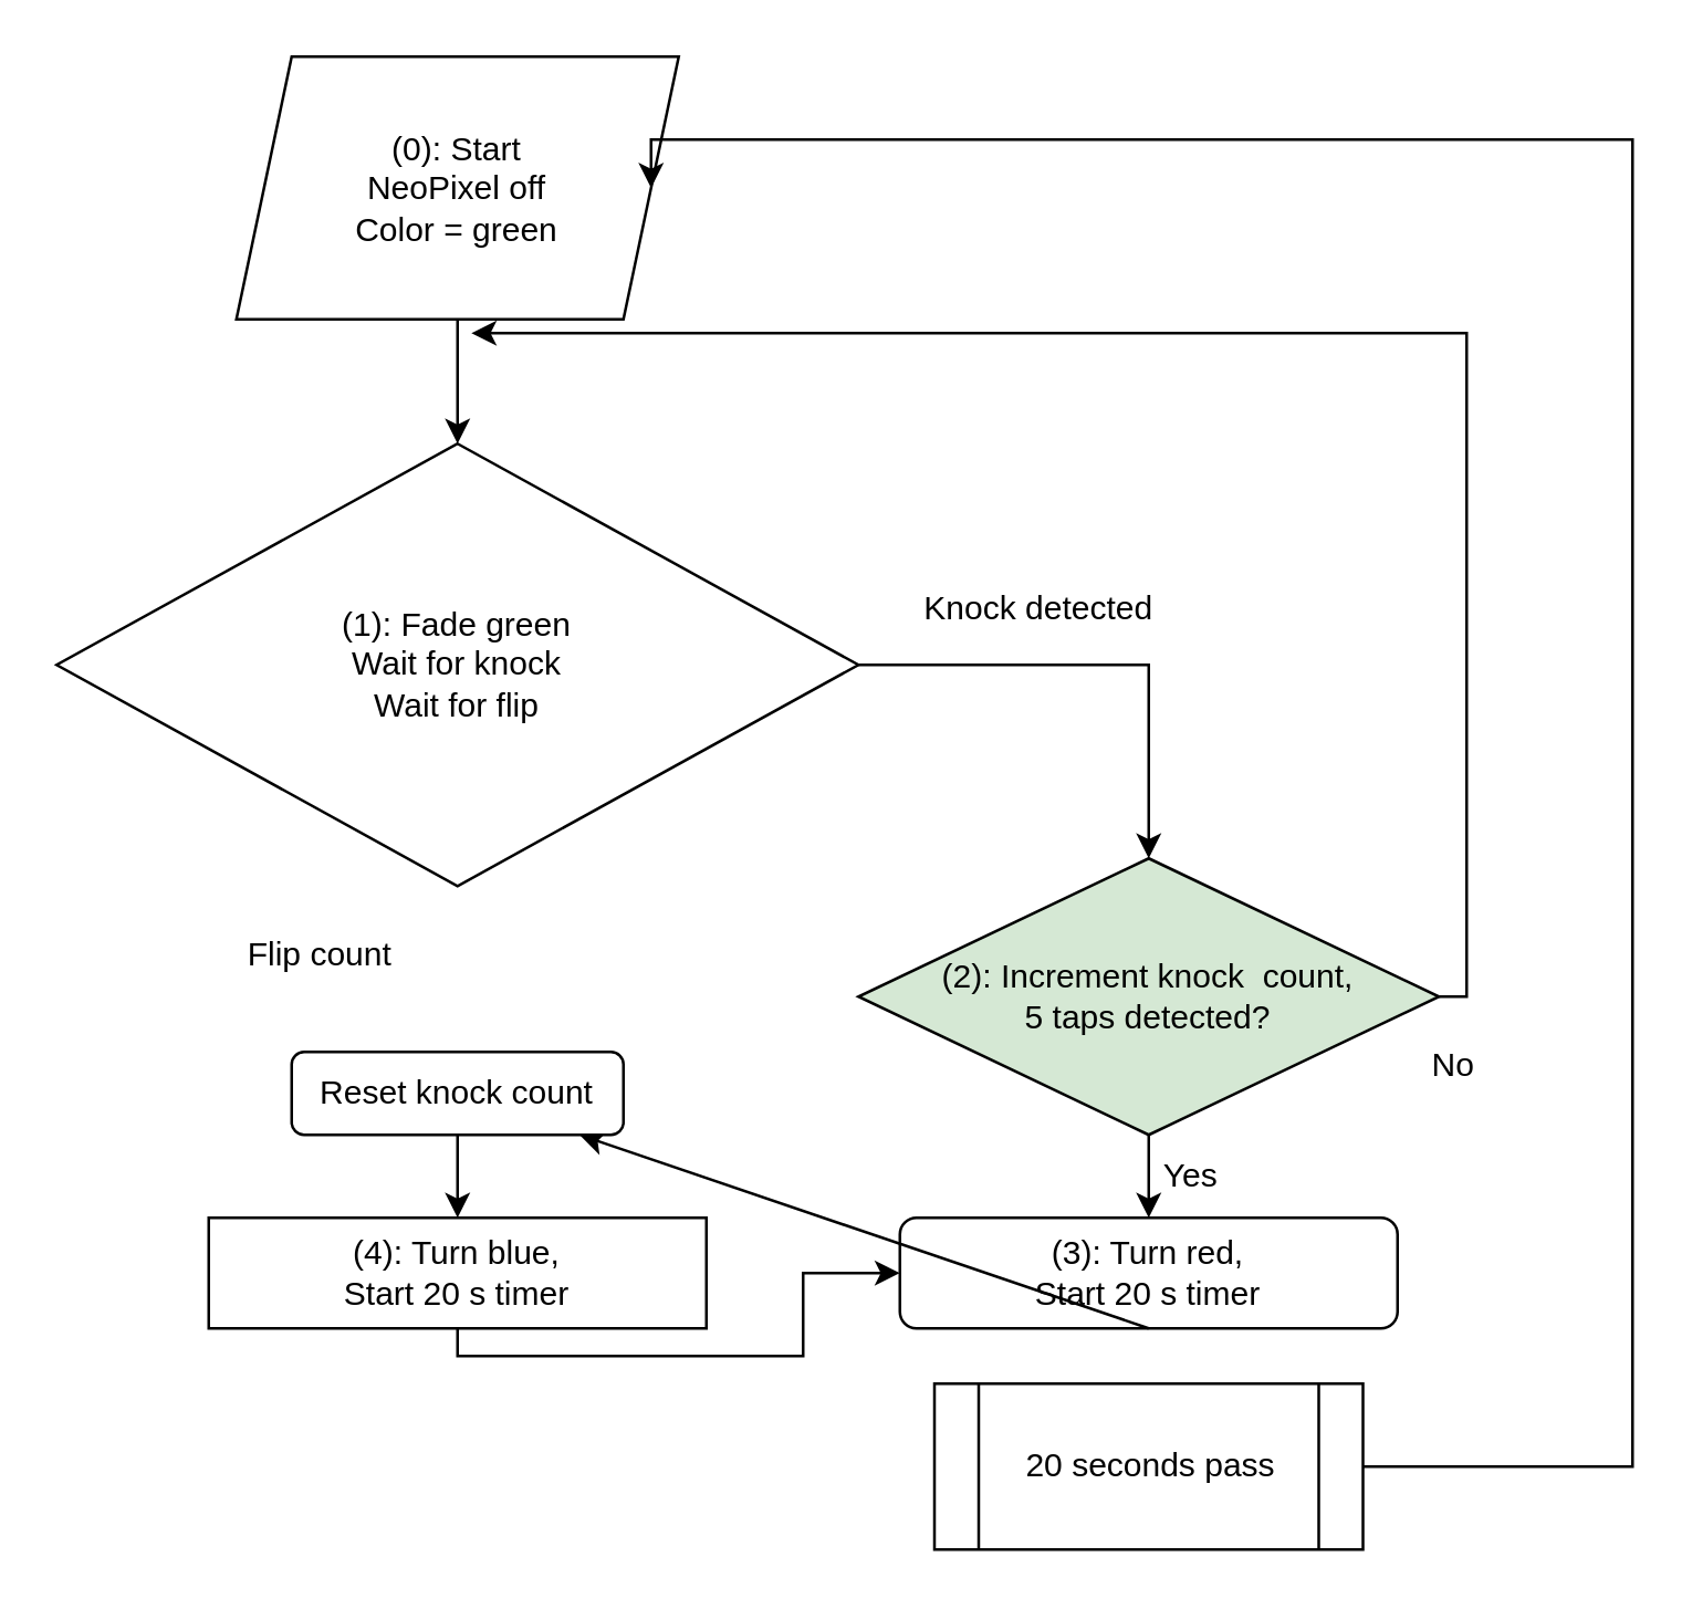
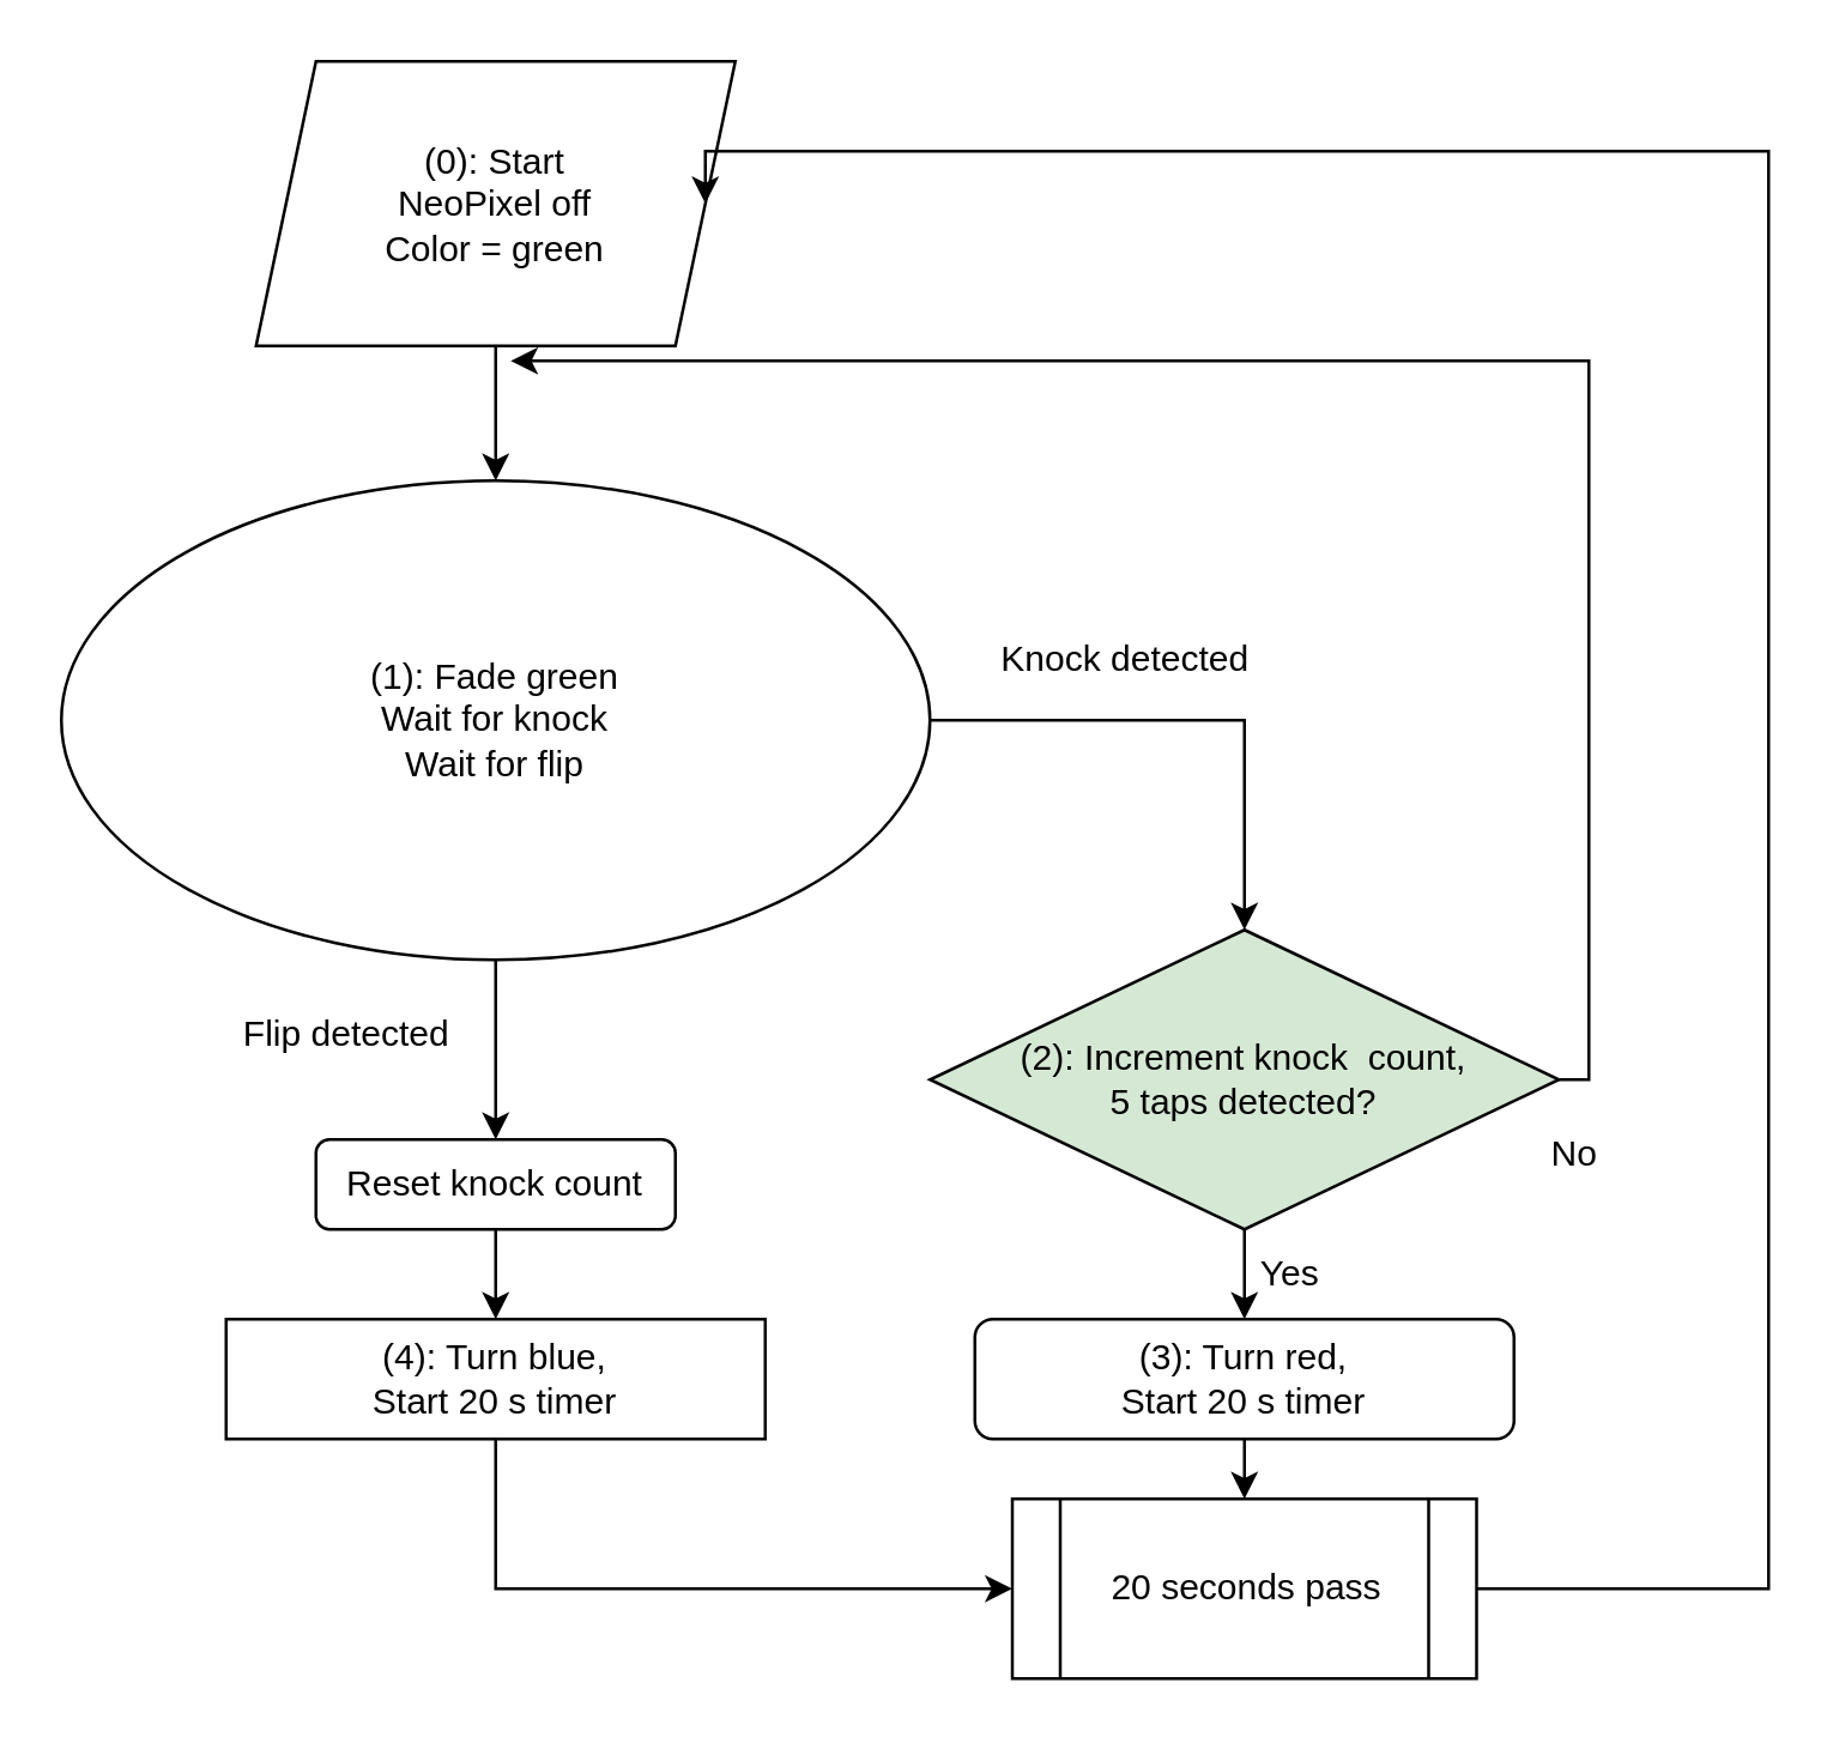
- <mxCell id="2" value="(1): Fade green&lt;div&gt;Wait for knock&lt;/div&gt;&lt;div&gt;Wait for flip&lt;/div&gt;" style="rhombus;whiteSpace=wrap;html=1;" parent="1" vertex="1"><mxGeometry x="20" y="160" width="290" height="160" as="geometry" /></mxCell>
+ <mxCell id="2" value="(1): Fade green&lt;div&gt;Wait for knock&lt;/div&gt;&lt;div&gt;Wait for flip&lt;/div&gt;" style="ellipse;whiteSpace=wrap;html=1;" parent="1" vertex="1"><mxGeometry x="20" y="160" width="290" height="160" as="geometry" /></mxCell>
- <mxCell id="17" value="Flip count" style="text;html=1;align=center;verticalAlign=middle;resizable=0;points=[];autosize=1;strokeColor=none;fillColor=none;" parent="1" vertex="1"><mxGeometry x="70" y="330" width="90" height="30" as="geometry" /></mxCell>
+ <mxCell id="17" value="Flip detected" style="text;html=1;align=center;verticalAlign=middle;resizable=0;points=[];autosize=1;strokeColor=none;fillColor=none;" parent="1" vertex="1"><mxGeometry x="70" y="330" width="90" height="30" as="geometry" /></mxCell>
+ <mxCell id="16" value="" style="endArrow=classic;html=1;rounded=0;exitX=0.5;exitY=1;exitDx=0;exitDy=0;entryX=0.5;entryY=0;entryDx=0;entryDy=0;" parent="1" source="2" target="13" edge="1"><mxGeometry width="50" height="50" relative="1" as="geometry"><mxPoint x="250" y="410" as="sourcePoint" /><mxPoint x="159" y="430" as="targetPoint" /></mxGeometry></mxCell>
- <mxCell id="12" value="" style="endArrow=classic;html=1;rounded=0;exitX=0.5;exitY=1;exitDx=0;exitDy=0;" parent="1" source="6" target="13" edge="1"><mxGeometry width="50" height="50" relative="1" as="geometry"><mxPoint x="250" y="410" as="sourcePoint" /><mxPoint x="300" y="360" as="targetPoint" /></mxGeometry></mxCell>
+ <mxCell id="12" value="" style="endArrow=classic;html=1;rounded=0;exitX=0.5;exitY=1;exitDx=0;exitDy=0;entryX=0.5;entryY=0;entryDx=0;entryDy=0;" parent="1" source="6" target="11" edge="1"><mxGeometry width="50" height="50" relative="1" as="geometry"><mxPoint x="250" y="410" as="sourcePoint" /><mxPoint x="300" y="360" as="targetPoint" /></mxGeometry></mxCell>
- <mxCell id="20" value="" style="endArrow=classic;html=1;rounded=0;edgeStyle=orthogonalEdgeStyle;exitX=0.5;exitY=1;exitDx=0;exitDy=0;" parent="1" source="15" target="6" edge="1"><mxGeometry width="50" height="50" relative="1" as="geometry"><mxPoint x="250" y="310" as="sourcePoint" /><mxPoint x="300" y="260" as="targetPoint" /></mxGeometry></mxCell>
+ <mxCell id="20" value="" style="endArrow=classic;html=1;rounded=0;edgeStyle=orthogonalEdgeStyle;exitX=0.5;exitY=1;exitDx=0;exitDy=0;entryX=0;entryY=0.5;entryDx=0;entryDy=0;" parent="1" source="15" target="11" edge="1"><mxGeometry width="50" height="50" relative="1" as="geometry"><mxPoint x="250" y="310" as="sourcePoint" /><mxPoint x="300" y="260" as="targetPoint" /></mxGeometry></mxCell>
